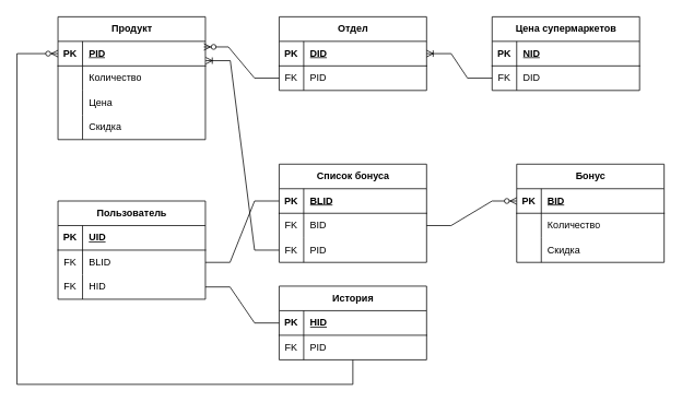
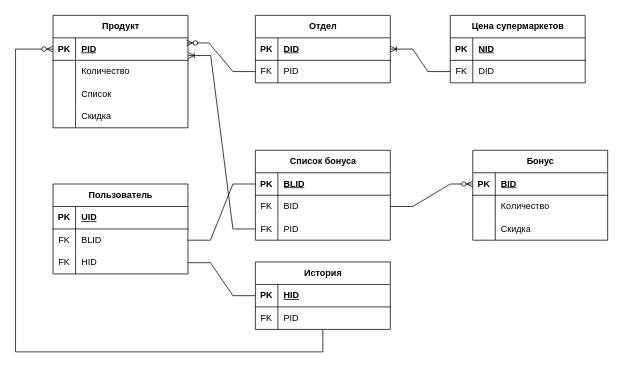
- <mxCell id="18" value="Цена" style="shape=partialRectangle;connectable=0;fillColor=none;top=0;left=0;bottom=0;right=0;align=left;spacingLeft=6;overflow=hidden;whiteSpace=wrap;html=1;" parent="16" vertex="1"><mxGeometry x="30" width="150" height="30" as="geometry"><mxRectangle width="150" height="30" as="alternateBounds" /></mxGeometry></mxCell>
+ <mxCell id="18" value="Список" style="shape=partialRectangle;connectable=0;fillColor=none;top=0;left=0;bottom=0;right=0;align=left;spacingLeft=6;overflow=hidden;whiteSpace=wrap;html=1;" parent="16" vertex="1"><mxGeometry x="30" width="150" height="30" as="geometry"><mxRectangle width="150" height="30" as="alternateBounds" /></mxGeometry></mxCell>
